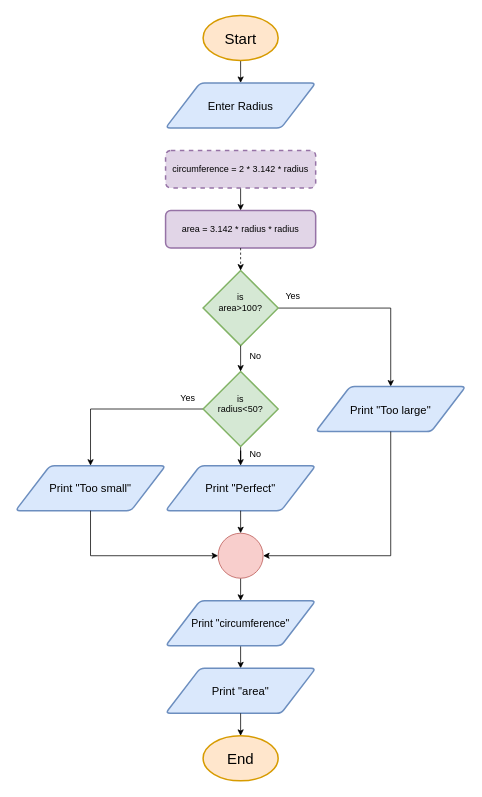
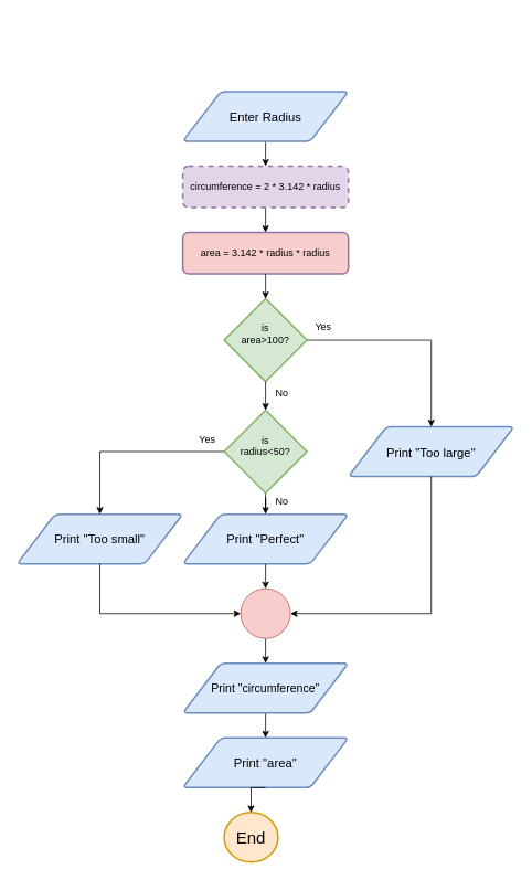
- <mxCell id="3" value="&lt;font style=&quot;font-size: 20px;&quot;&gt;Start&lt;/font&gt;" style="strokeWidth=2;html=1;shape=mxgraph.flowchart.start_1;whiteSpace=wrap;fillColor=#ffe6cc;strokeColor=#d79b00;" vertex="1" parent="1"><mxGeometry x="270" y="20" width="100" height="60" as="geometry" /></mxCell>
- <mxCell id="2" style="edgeStyle=orthogonalEdgeStyle;rounded=0;orthogonalLoop=1;jettySize=auto;html=1;exitX=0.5;exitY=1;exitDx=0;exitDy=0;exitPerimeter=0;entryX=0.5;entryY=0;entryDx=0;entryDy=0;" edge="1" parent="1" source="3" target="5"><mxGeometry relative="1" as="geometry" /></mxCell>
+ <mxCell id="4" style="edgeStyle=orthogonalEdgeStyle;rounded=0;orthogonalLoop=1;jettySize=auto;html=1;exitX=0.5;exitY=1;exitDx=0;exitDy=0;entryX=0.5;entryY=0;entryDx=0;entryDy=0;" edge="1" parent="1" source="5" target="7"><mxGeometry relative="1" as="geometry" /></mxCell>
- <mxCell id="8" value="area = 3.142 * radius * radius" style="rounded=1;whiteSpace=wrap;html=1;absoluteArcSize=1;arcSize=14;strokeWidth=2;fillColor=#e1d5e7;strokeColor=#9673a6;" vertex="1" parent="1"><mxGeometry x="220" y="280" width="200" height="50" as="geometry" /></mxCell>
+ <mxCell id="8" value="area = 3.142 * radius * radius" style="rounded=1;whiteSpace=wrap;html=1;absoluteArcSize=1;arcSize=14;strokeWidth=2;fillColor=#f8cecc;strokeColor=#9673a6;" vertex="1" parent="1"><mxGeometry x="220" y="280" width="200" height="50" as="geometry" /></mxCell>
- <mxCell id="11" style="edgeStyle=orthogonalEdgeStyle;rounded=0;orthogonalLoop=1;jettySize=auto;html=1;exitX=0.5;exitY=1;exitDx=0;exitDy=0;entryX=0.5;entryY=0;entryDx=0;entryDy=0;entryPerimeter=0;dashed=1;" edge="1" parent="1" source="8" target="10"><mxGeometry relative="1" as="geometry" /></mxCell>
+ <mxCell id="11" style="edgeStyle=orthogonalEdgeStyle;rounded=0;orthogonalLoop=1;jettySize=auto;html=1;exitX=0.5;exitY=1;exitDx=0;exitDy=0;entryX=0.5;entryY=0;entryDx=0;entryDy=0;entryPerimeter=0;" edge="1" parent="1" source="8" target="10"><mxGeometry relative="1" as="geometry" /></mxCell>
- <mxCell id="31" value="&lt;font style=&quot;font-size: 20px;&quot;&gt;End&lt;/font&gt;" style="strokeWidth=2;html=1;shape=mxgraph.flowchart.start_1;whiteSpace=wrap;fillColor=#ffe6cc;strokeColor=#d79b00;" vertex="1" parent="1"><mxGeometry x="270" y="980" width="100" height="60" as="geometry" /></mxCell>
+ <mxCell id="31" value="&lt;font style=&quot;font-size: 20px;&quot;&gt;End&lt;/font&gt;" style="strokeWidth=2;html=1;shape=mxgraph.flowchart.start_1;whiteSpace=wrap;fillColor=#ffe6cc;strokeColor=#d79b00;" vertex="1" parent="1"><mxGeometry x="270" y="980" width="65" height="60" as="geometry" /></mxCell>
